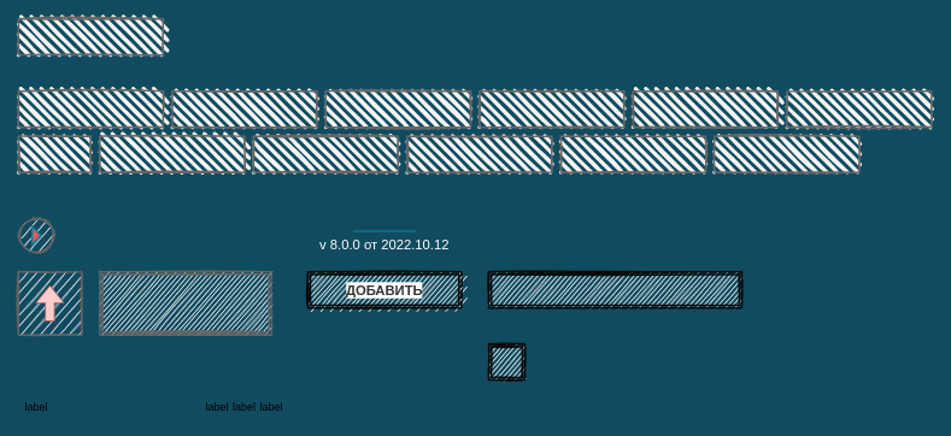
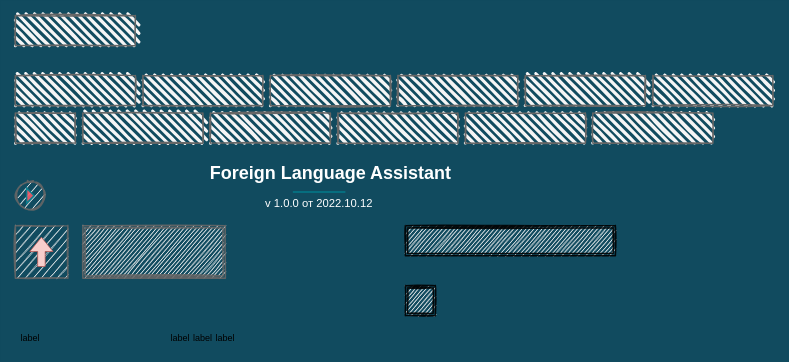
+ <mxCell id="20" value="&lt;font color=&quot;#ffffff&quot;&gt;Foreign Language Assistant&lt;/font&gt;" style="text;strokeColor=none;fillColor=none;html=1;fontSize=24;fontStyle=1;verticalAlign=middle;align=center;rounded=0;shadow=0;glass=0;strokeWidth=2;opacity=90;fontColor=#E4FDE1;" parent="19" vertex="1"><mxGeometry width="400" height="40" as="geometry" /></mxCell>
- <mxCell id="22" value="v 8.0.0 от 2022.10.12" style="text;html=1;strokeColor=none;fillColor=none;align=center;verticalAlign=middle;whiteSpace=wrap;rounded=0;shadow=0;glass=0;strokeWidth=2;fontSize=15;opacity=90;fontColor=#FFFFFF;" parent="19" vertex="1"><mxGeometry x="110" y="50" width="150" height="20" as="geometry" /></mxCell>
+ <mxCell id="22" value="v 1.0.0 от 2022.10.12" style="text;html=1;strokeColor=none;fillColor=none;align=center;verticalAlign=middle;whiteSpace=wrap;rounded=0;shadow=0;glass=0;strokeWidth=2;fontSize=15;opacity=90;fontColor=#FFFFFF;" parent="19" vertex="1"><mxGeometry x="110" y="50" width="150" height="20" as="geometry" /></mxCell>
- <mxCell id="27" value="&lt;b&gt;ДОБАВИТЬ&lt;/b&gt;" style="shape=ext;double=1;rounded=0;whiteSpace=wrap;html=1;sketch=1;strokeColor=default;fillColor=#f5f5f5;strokeWidth=2;verticalAlign=middle;fontSize=15;shadow=0;glass=0;opacity=90;labelBackgroundColor=#FFFFFF;labelBorderColor=none;spacingLeft=0;spacingTop=0;fontColor=#333333;" parent="1" vertex="1"><mxGeometry x="340" y="300" width="170" height="40" as="geometry" /></mxCell>
